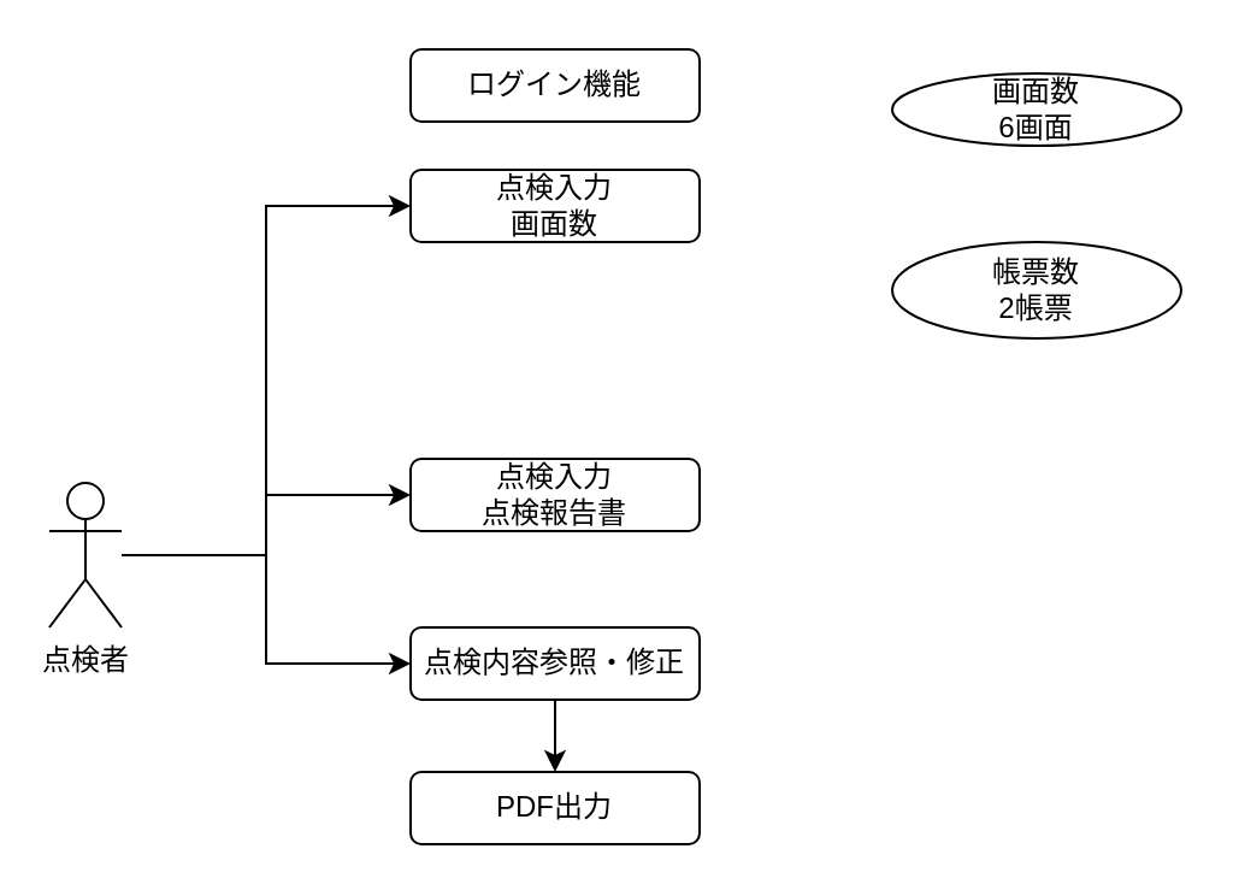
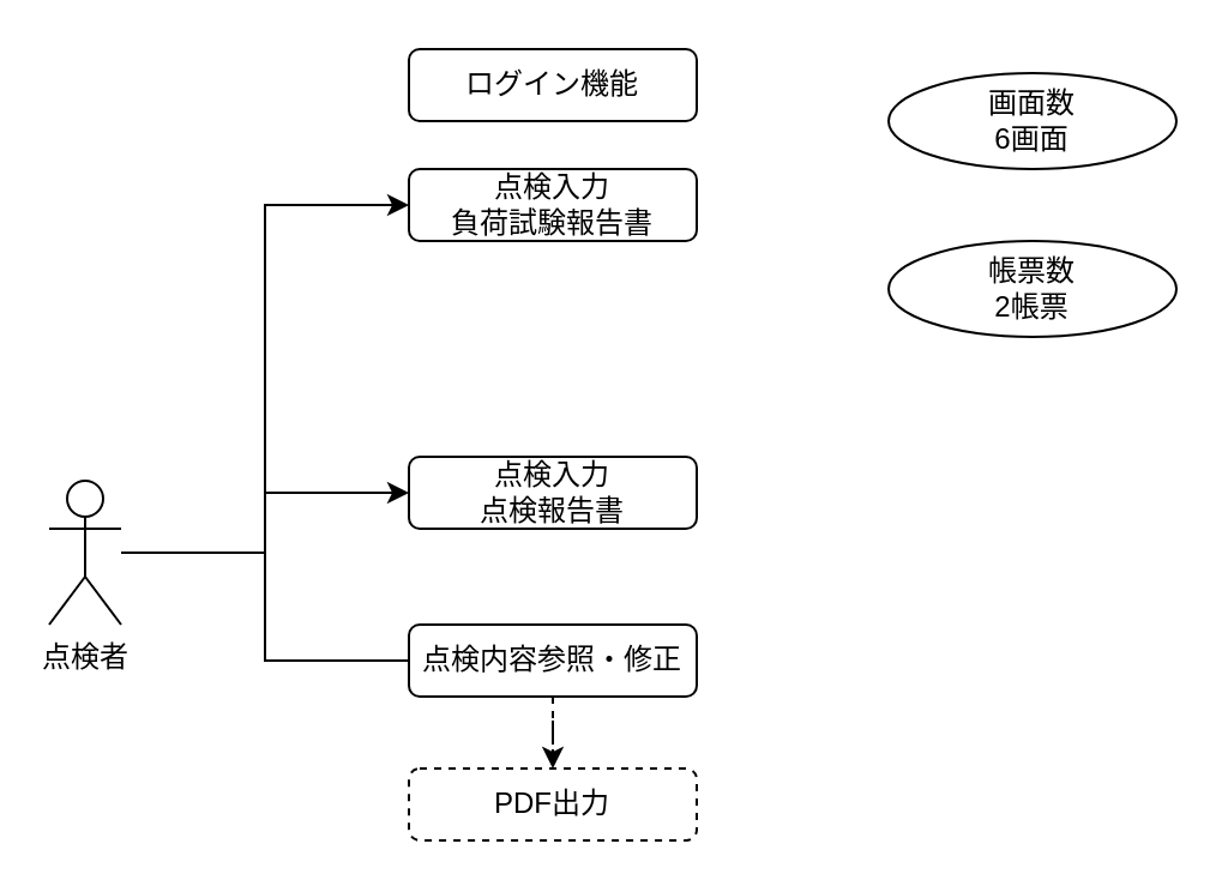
- <mxCell id="12" value="画面数&lt;br&gt;6画面" style="ellipse;whiteSpace=wrap;html=1;" vertex="1" parent="1"><mxGeometry x="370" y="30" width="120" height="30" as="geometry" /></mxCell>
+ <mxCell id="12" value="画面数&lt;br&gt;6画面" style="ellipse;whiteSpace=wrap;html=1;" vertex="1" parent="1"><mxGeometry x="370" y="30" width="120" height="40" as="geometry" /></mxCell>
- <mxCell id="6" value="点検入力&lt;br&gt;画面数" style="rounded=1;whiteSpace=wrap;html=1;" vertex="1" parent="1"><mxGeometry x="170" y="70" width="120" height="30" as="geometry" /></mxCell>
+ <mxCell id="6" value="点検入力&lt;br&gt;負荷試験報告書" style="rounded=1;whiteSpace=wrap;html=1;" vertex="1" parent="1"><mxGeometry x="170" y="70" width="120" height="30" as="geometry" /></mxCell>
- <mxCell id="4" style="edgeStyle=orthogonalEdgeStyle;rounded=0;orthogonalLoop=1;jettySize=auto;html=1;" edge="1" parent="1" source="5" target="11"><mxGeometry relative="1" as="geometry" /></mxCell>
+ <mxCell id="4" style="edgeStyle=orthogonalEdgeStyle;rounded=0;orthogonalLoop=1;jettySize=auto;html=1;endArrow=none;" edge="1" parent="1" source="5" target="11"><mxGeometry relative="1" as="geometry" /></mxCell>
- <mxCell id="10" style="edgeStyle=orthogonalEdgeStyle;rounded=0;orthogonalLoop=1;jettySize=auto;html=1;entryX=0.5;entryY=0;entryDx=0;entryDy=0;" edge="1" parent="1" source="11" target="7"><mxGeometry relative="1" as="geometry" /></mxCell>
+ <mxCell id="10" style="edgeStyle=orthogonalEdgeStyle;rounded=0;orthogonalLoop=1;jettySize=auto;html=1;entryX=0.5;entryY=0;entryDx=0;entryDy=0;dashed=1;" edge="1" parent="1" source="11" target="7"><mxGeometry relative="1" as="geometry" /></mxCell>
- <mxCell id="7" value="PDF出力" style="rounded=1;whiteSpace=wrap;html=1;" vertex="1" parent="1"><mxGeometry x="170" y="320" width="120" height="30" as="geometry" /></mxCell>
+ <mxCell id="7" value="PDF出力" style="rounded=1;whiteSpace=wrap;html=1;dashed=1;" vertex="1" parent="1"><mxGeometry x="170" y="320" width="120" height="30" as="geometry" /></mxCell>
